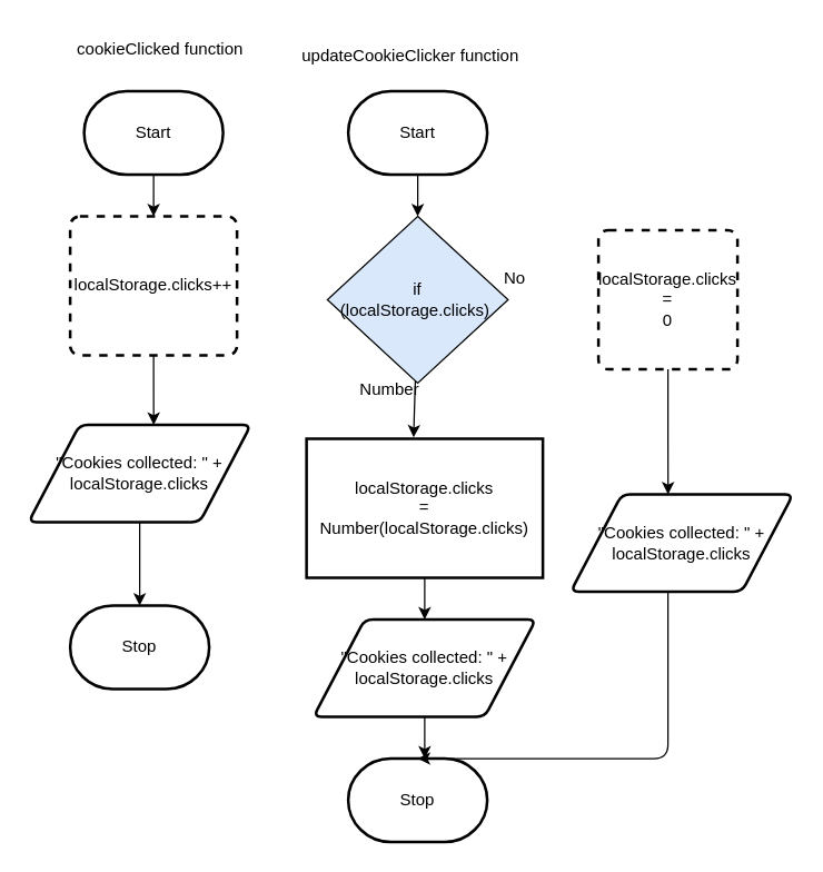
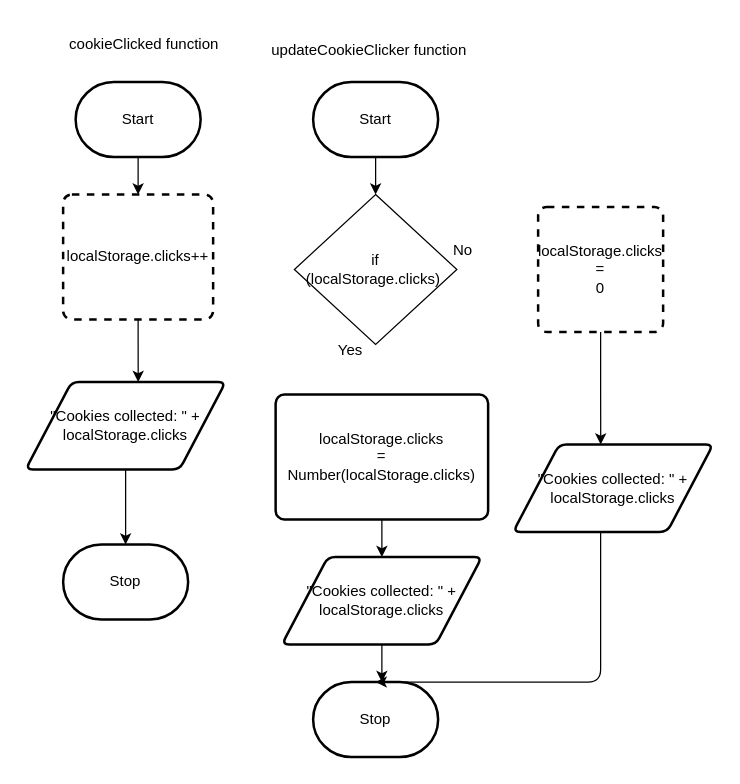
- <mxCell id="6" value="if&lt;br&gt;(localStorage.clicks)&amp;nbsp;" style="rhombus;whiteSpace=wrap;html=1;fillColor=#dae8fc;" parent="1" vertex="1"><mxGeometry x="235" y="155" width="130" height="120" as="geometry" /></mxCell>
+ <mxCell id="6" value="if&lt;br&gt;(localStorage.clicks)&amp;nbsp;" style="rhombus;whiteSpace=wrap;html=1;" parent="1" vertex="1"><mxGeometry x="235" y="155" width="130" height="120" as="geometry" /></mxCell>
- <mxCell id="11" value="Number" style="text;html=1;strokeColor=none;fillColor=none;align=center;verticalAlign=middle;whiteSpace=wrap;rounded=0;" vertex="1" parent="1"><mxGeometry x="250" y="265" width="60" height="30" as="geometry" /></mxCell>
+ <mxCell id="11" value="Yes" style="text;html=1;strokeColor=none;fillColor=none;align=center;verticalAlign=middle;whiteSpace=wrap;rounded=0;" vertex="1" parent="1"><mxGeometry x="250" y="265" width="60" height="30" as="geometry" /></mxCell>
- <mxCell id="5" style="edgeStyle=none;html=1;entryX=0.453;entryY=-0.01;entryDx=0;entryDy=0;entryPerimeter=0;" edge="1" parent="1" source="6" target="8"><mxGeometry relative="1" as="geometry" /></mxCell>
- <mxCell id="8" value="localStorage.clicks&lt;br&gt;=&lt;br&gt;Number(localStorage.clicks)" style="whiteSpace=wrap;html=1;absoluteArcSize=1;arcSize=14;strokeWidth=2;rounded=0;" vertex="1" parent="1"><mxGeometry x="220" y="315" width="170" height="100" as="geometry" /></mxCell>
+ <mxCell id="8" value="localStorage.clicks&lt;br&gt;=&lt;br&gt;Number(localStorage.clicks)" style="rounded=1;whiteSpace=wrap;html=1;absoluteArcSize=1;arcSize=14;strokeWidth=2;" vertex="1" parent="1"><mxGeometry x="220" y="315" width="170" height="100" as="geometry" /></mxCell>
